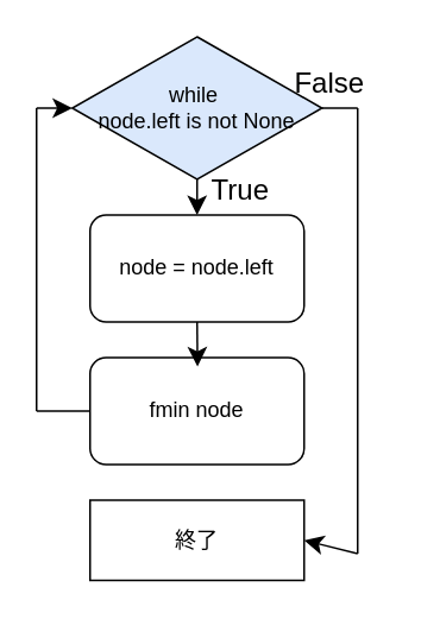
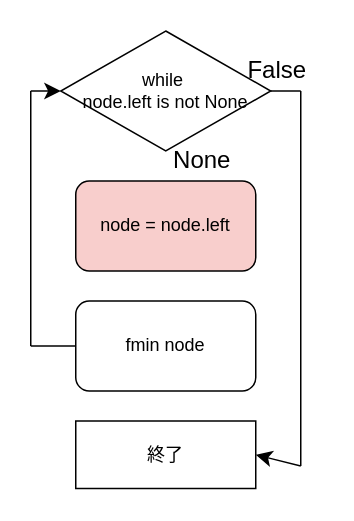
- <mxCell id="3" value="while&amp;nbsp;&lt;div&gt;node.left is not None&lt;/div&gt;" style="rhombus;whiteSpace=wrap;html=1;fillColor=#dae8fc;" vertex="1" parent="1"><mxGeometry x="40" y="20" width="140" height="80" as="geometry" /></mxCell>
+ <mxCell id="3" value="while&amp;nbsp;&lt;div&gt;node.left is not None&lt;/div&gt;" style="rhombus;whiteSpace=wrap;html=1;" vertex="1" parent="1"><mxGeometry x="40" y="20" width="140" height="80" as="geometry" /></mxCell>
- <mxCell id="2" style="edgeStyle=none;curved=1;rounded=0;orthogonalLoop=1;jettySize=auto;html=1;exitX=0.5;exitY=1;exitDx=0;exitDy=0;fontSize=12;startSize=8;endSize=8;" edge="1" parent="1" source="3" target="4"><mxGeometry relative="1" as="geometry" /></mxCell>
- <mxCell id="14" value="True" style="text;html=1;align=center;verticalAlign=middle;resizable=0;points=[];autosize=1;strokeColor=none;fillColor=none;fontSize=16;" vertex="1" parent="1"><mxGeometry x="104" y="91" width="60" height="30" as="geometry" /></mxCell>
+ <mxCell id="14" value="None" style="text;html=1;align=center;verticalAlign=middle;resizable=0;points=[];autosize=1;strokeColor=none;fillColor=none;fontSize=16;" vertex="1" parent="1"><mxGeometry x="104" y="91" width="60" height="30" as="geometry" /></mxCell>
- <mxCell id="4" value="node = node.left" style="rounded=1;whiteSpace=wrap;html=1;" vertex="1" parent="1"><mxGeometry x="50" y="120" width="120" height="60" as="geometry" /></mxCell>
+ <mxCell id="4" value="node = node.left" style="rounded=1;whiteSpace=wrap;html=1;fillColor=#f8cecc;" vertex="1" parent="1"><mxGeometry x="50" y="120" width="120" height="60" as="geometry" /></mxCell>
- <mxCell id="7" style="edgeStyle=none;curved=1;rounded=0;orthogonalLoop=1;jettySize=auto;html=1;exitX=0.5;exitY=1;exitDx=0;exitDy=0;entryX=0.502;entryY=0.083;entryDx=0;entryDy=0;entryPerimeter=0;fontSize=12;startSize=8;endSize=8;" edge="1" parent="1" source="4" target="5"><mxGeometry relative="1" as="geometry" /></mxCell>
